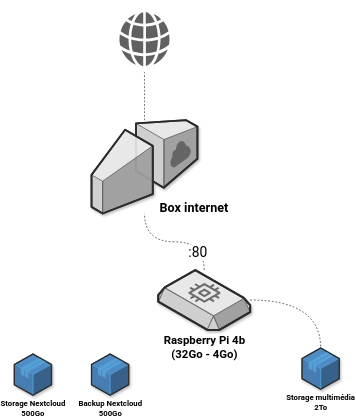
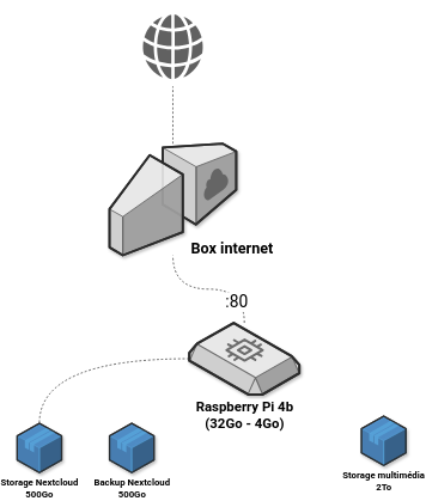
- <mxCell id="3" style="edgeStyle=orthogonalEdgeStyle;curved=1;rounded=0;orthogonalLoop=1;jettySize=auto;html=1;dashed=1;endArrow=none;endFill=0;fontFamily=Garamond;fontSize=22;fontColor=#000000;" parent="1" source="6" target="8" edge="1"><mxGeometry relative="1" as="geometry" /></mxCell>
+ <mxCell id="3" style="edgeStyle=orthogonalEdgeStyle;curved=1;rounded=0;orthogonalLoop=1;jettySize=auto;html=1;dashed=1;endArrow=none;endFill=0;fontFamily=Garamond;fontSize=22;fontColor=#000000;" parent="1" source="6" target="7" edge="1"><mxGeometry relative="1" as="geometry" /></mxCell>
